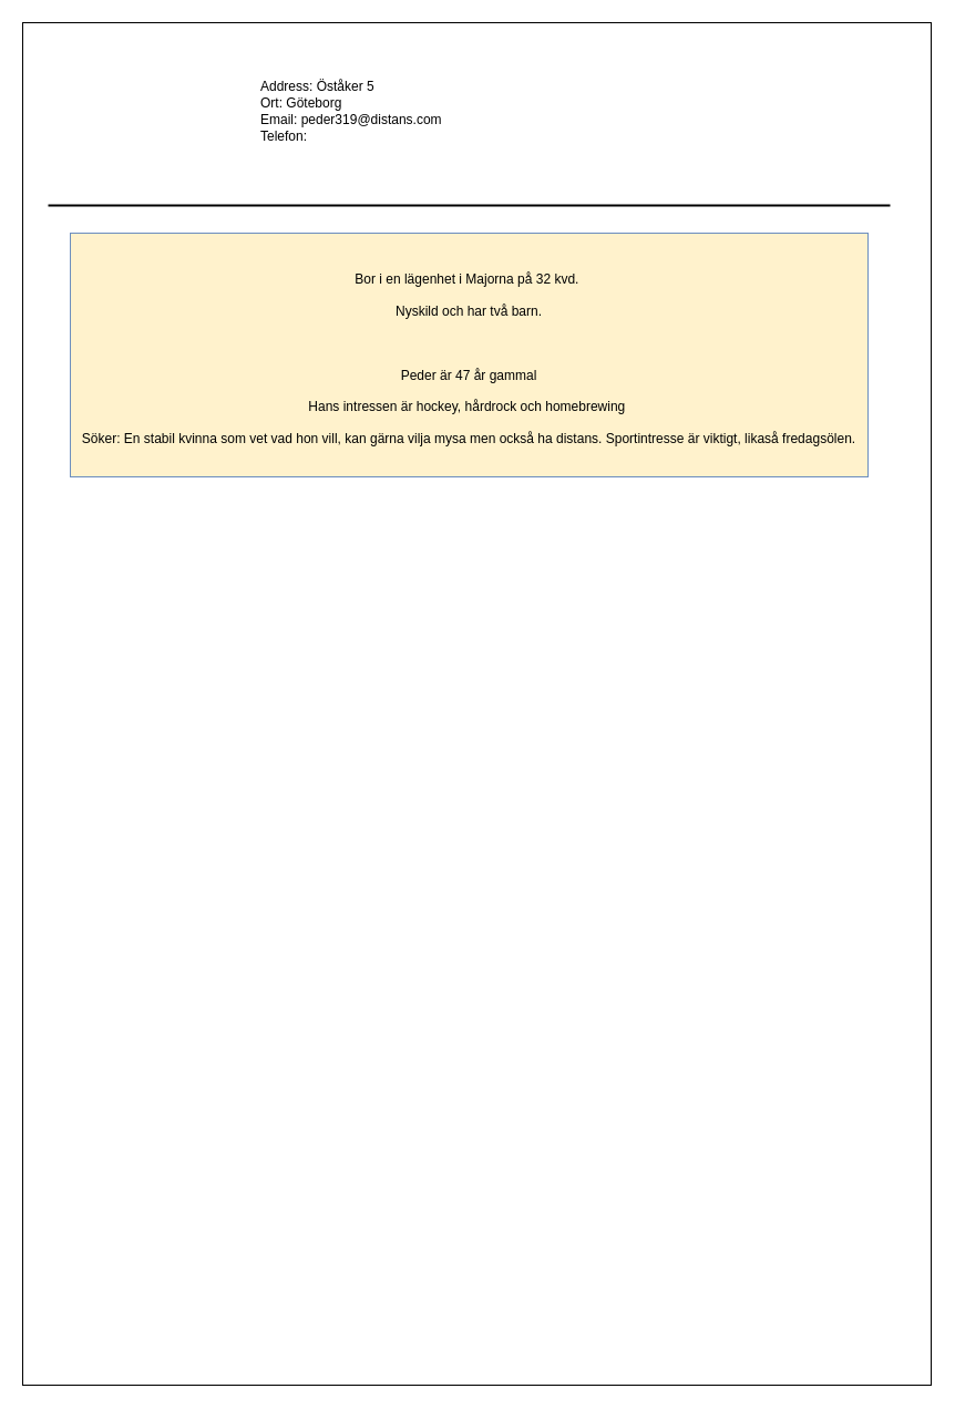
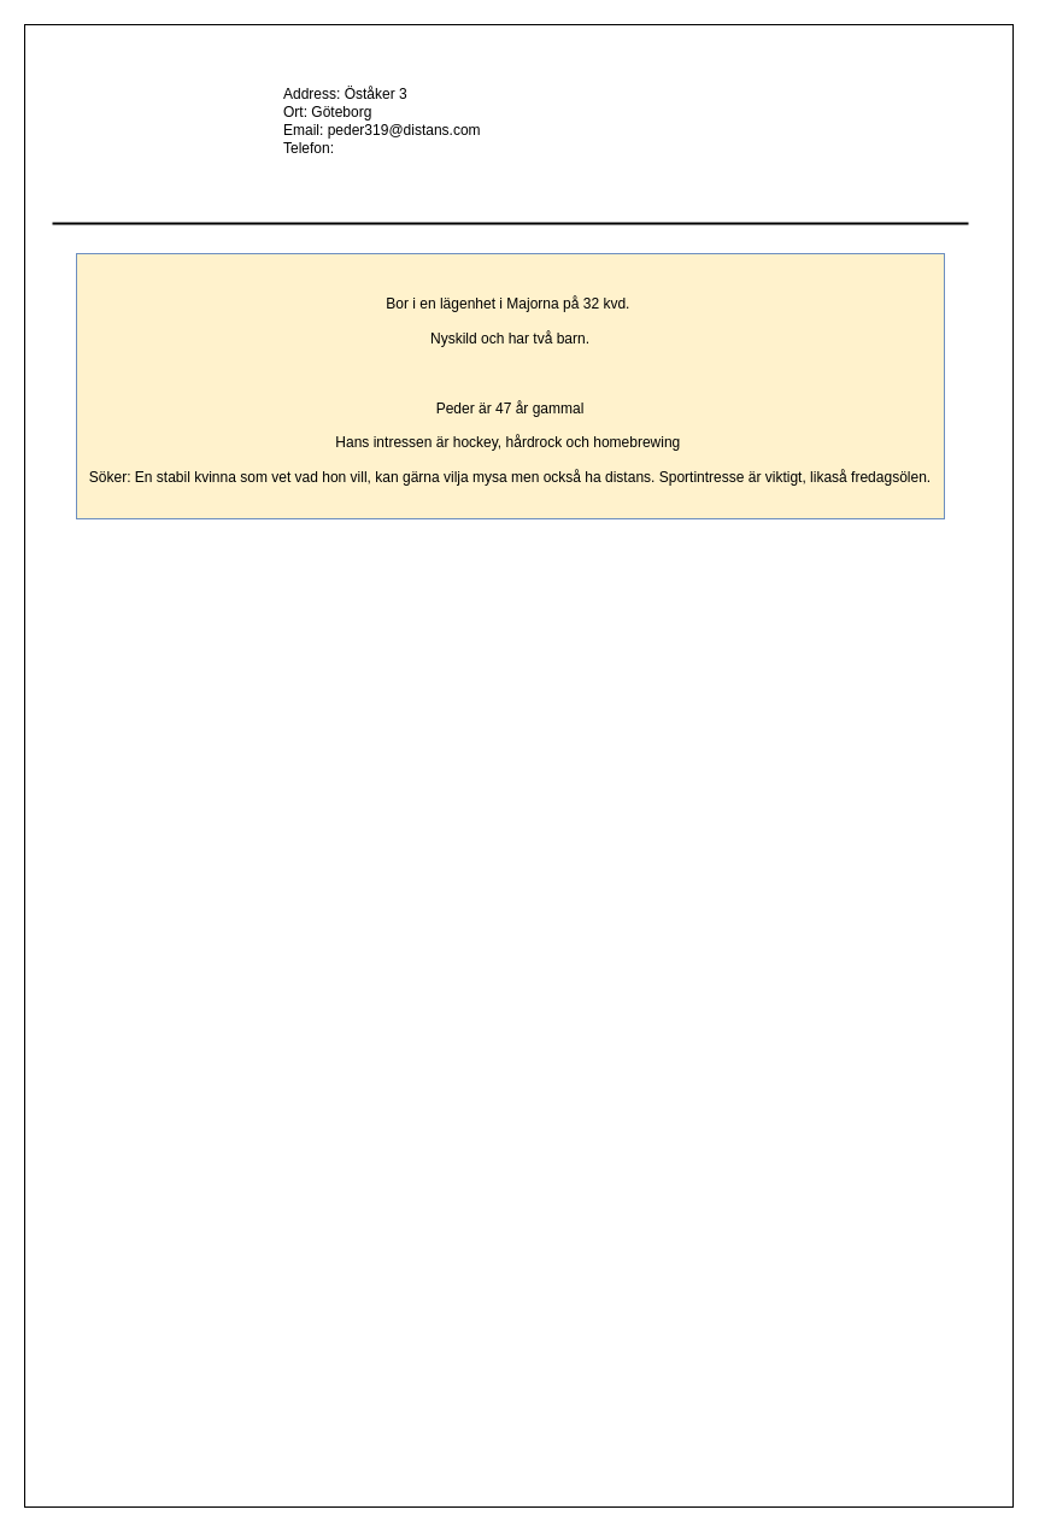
- <mxCell id="8" value="Address: Öståker 5&lt;br&gt;Ort: Göteborg" style="text;html=1;strokeColor=none;fillColor=none;align=left;verticalAlign=middle;whiteSpace=wrap;rounded=0;" parent="2" vertex="1"><mxGeometry x="-60" y="-10.0" width="110" height="30" as="geometry" /></mxCell>
+ <mxCell id="8" value="Address: Öståker 3&lt;br&gt;Ort: Göteborg" style="text;html=1;strokeColor=none;fillColor=none;align=left;verticalAlign=middle;whiteSpace=wrap;rounded=0;" parent="2" vertex="1"><mxGeometry x="-60" y="-10.0" width="110" height="30" as="geometry" /></mxCell>
